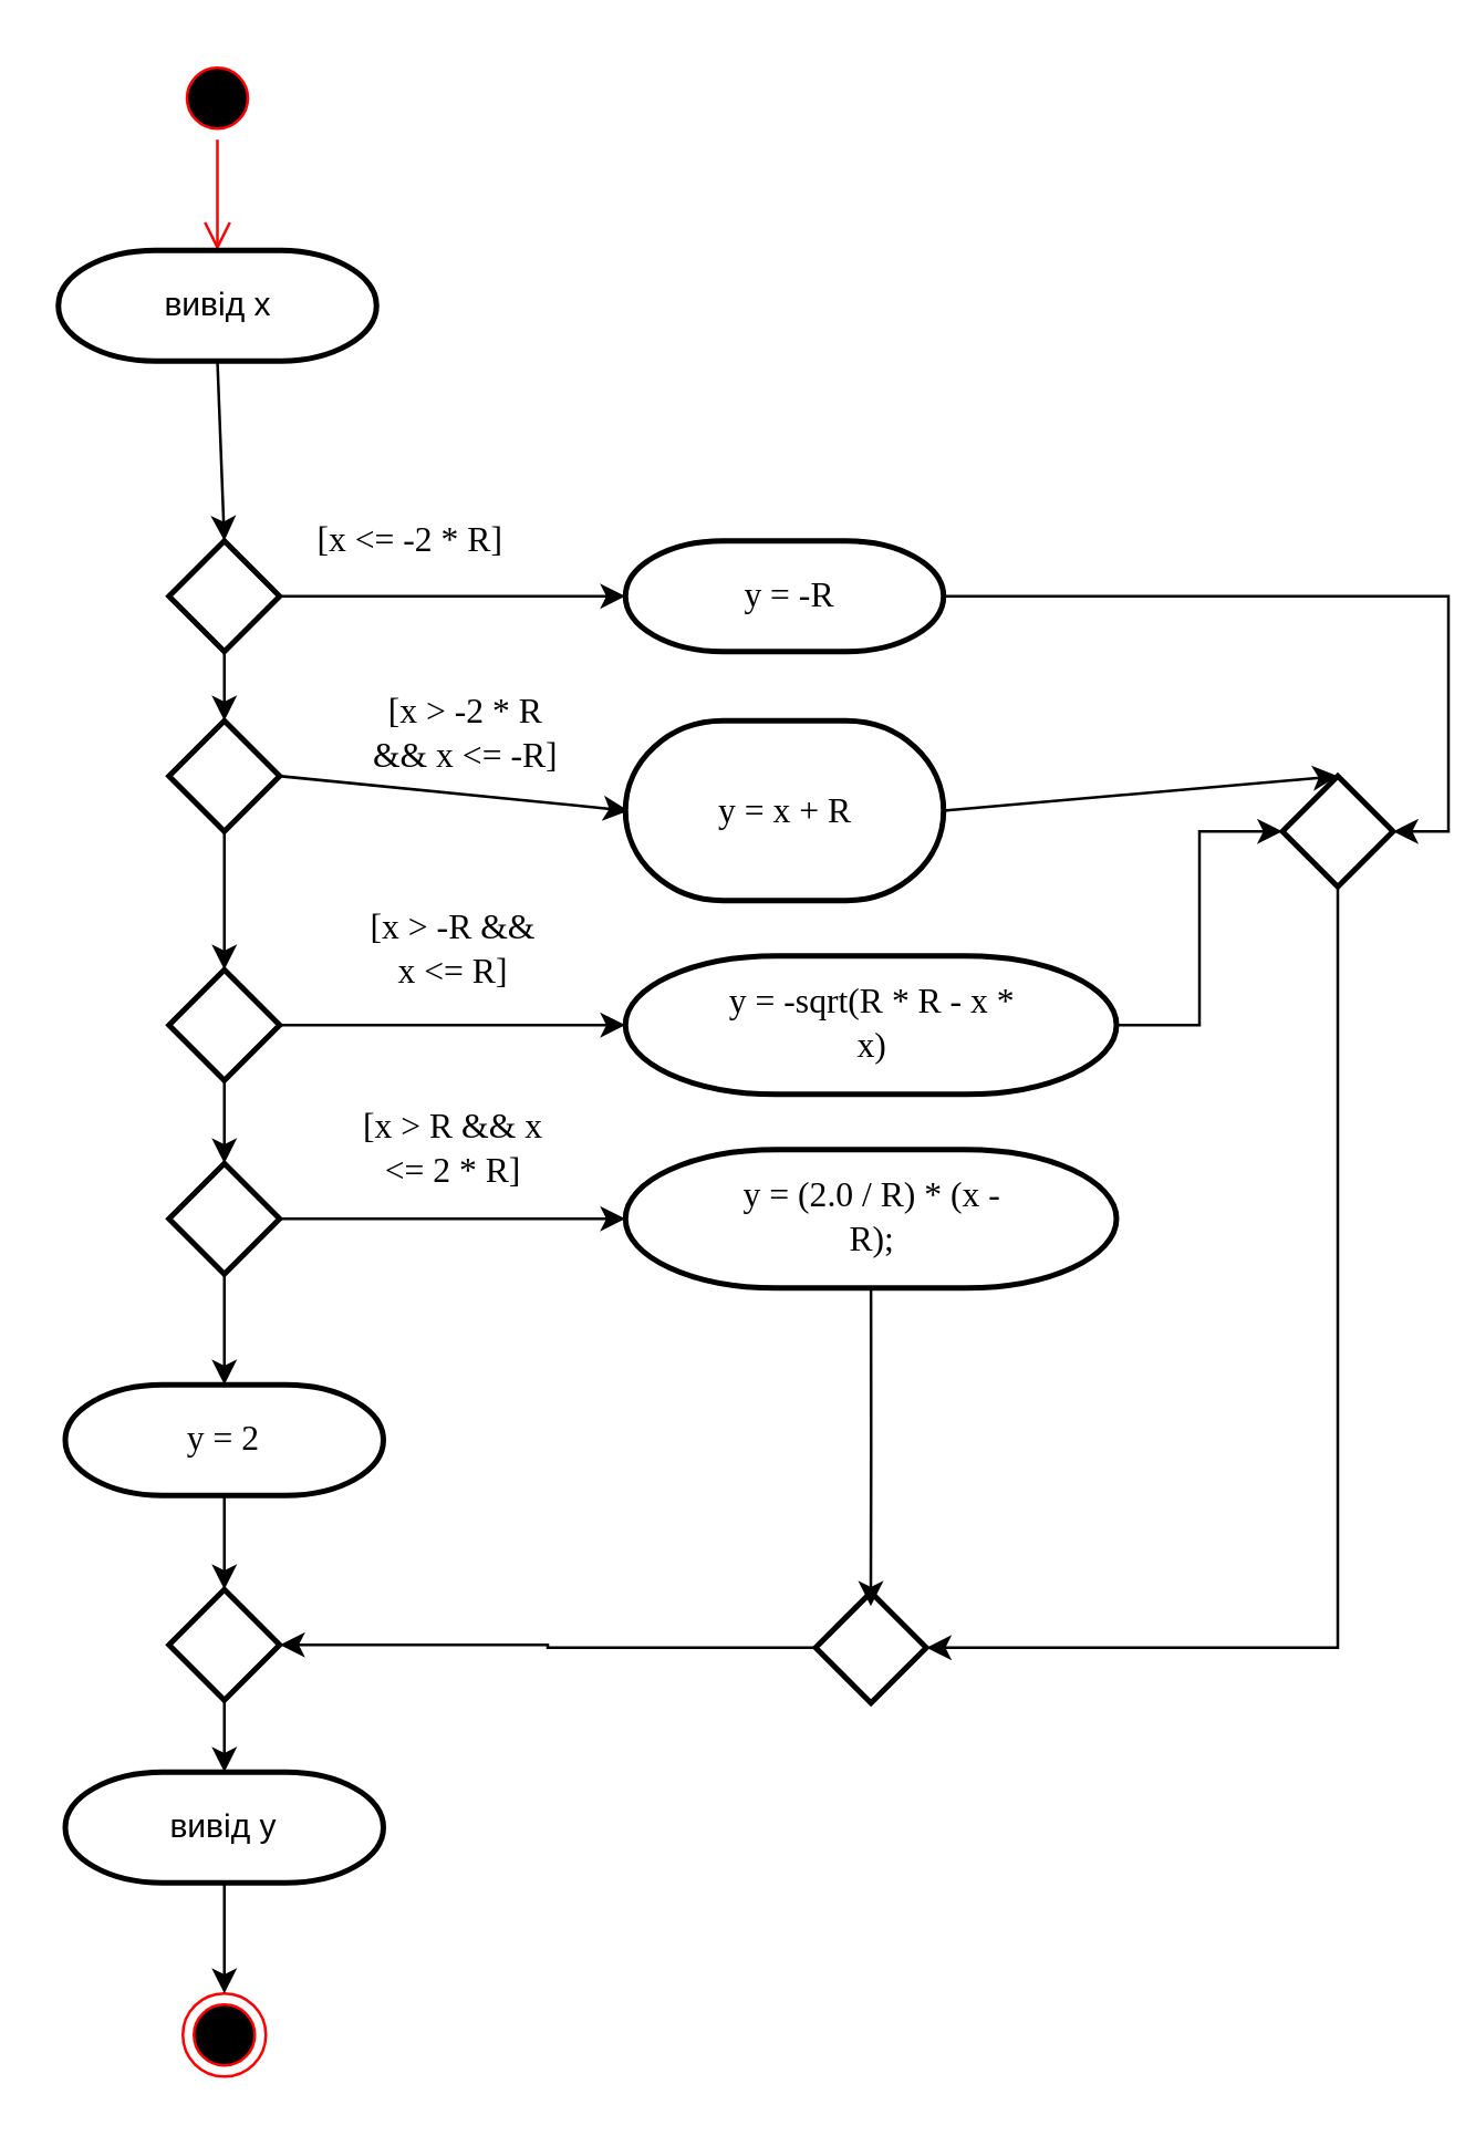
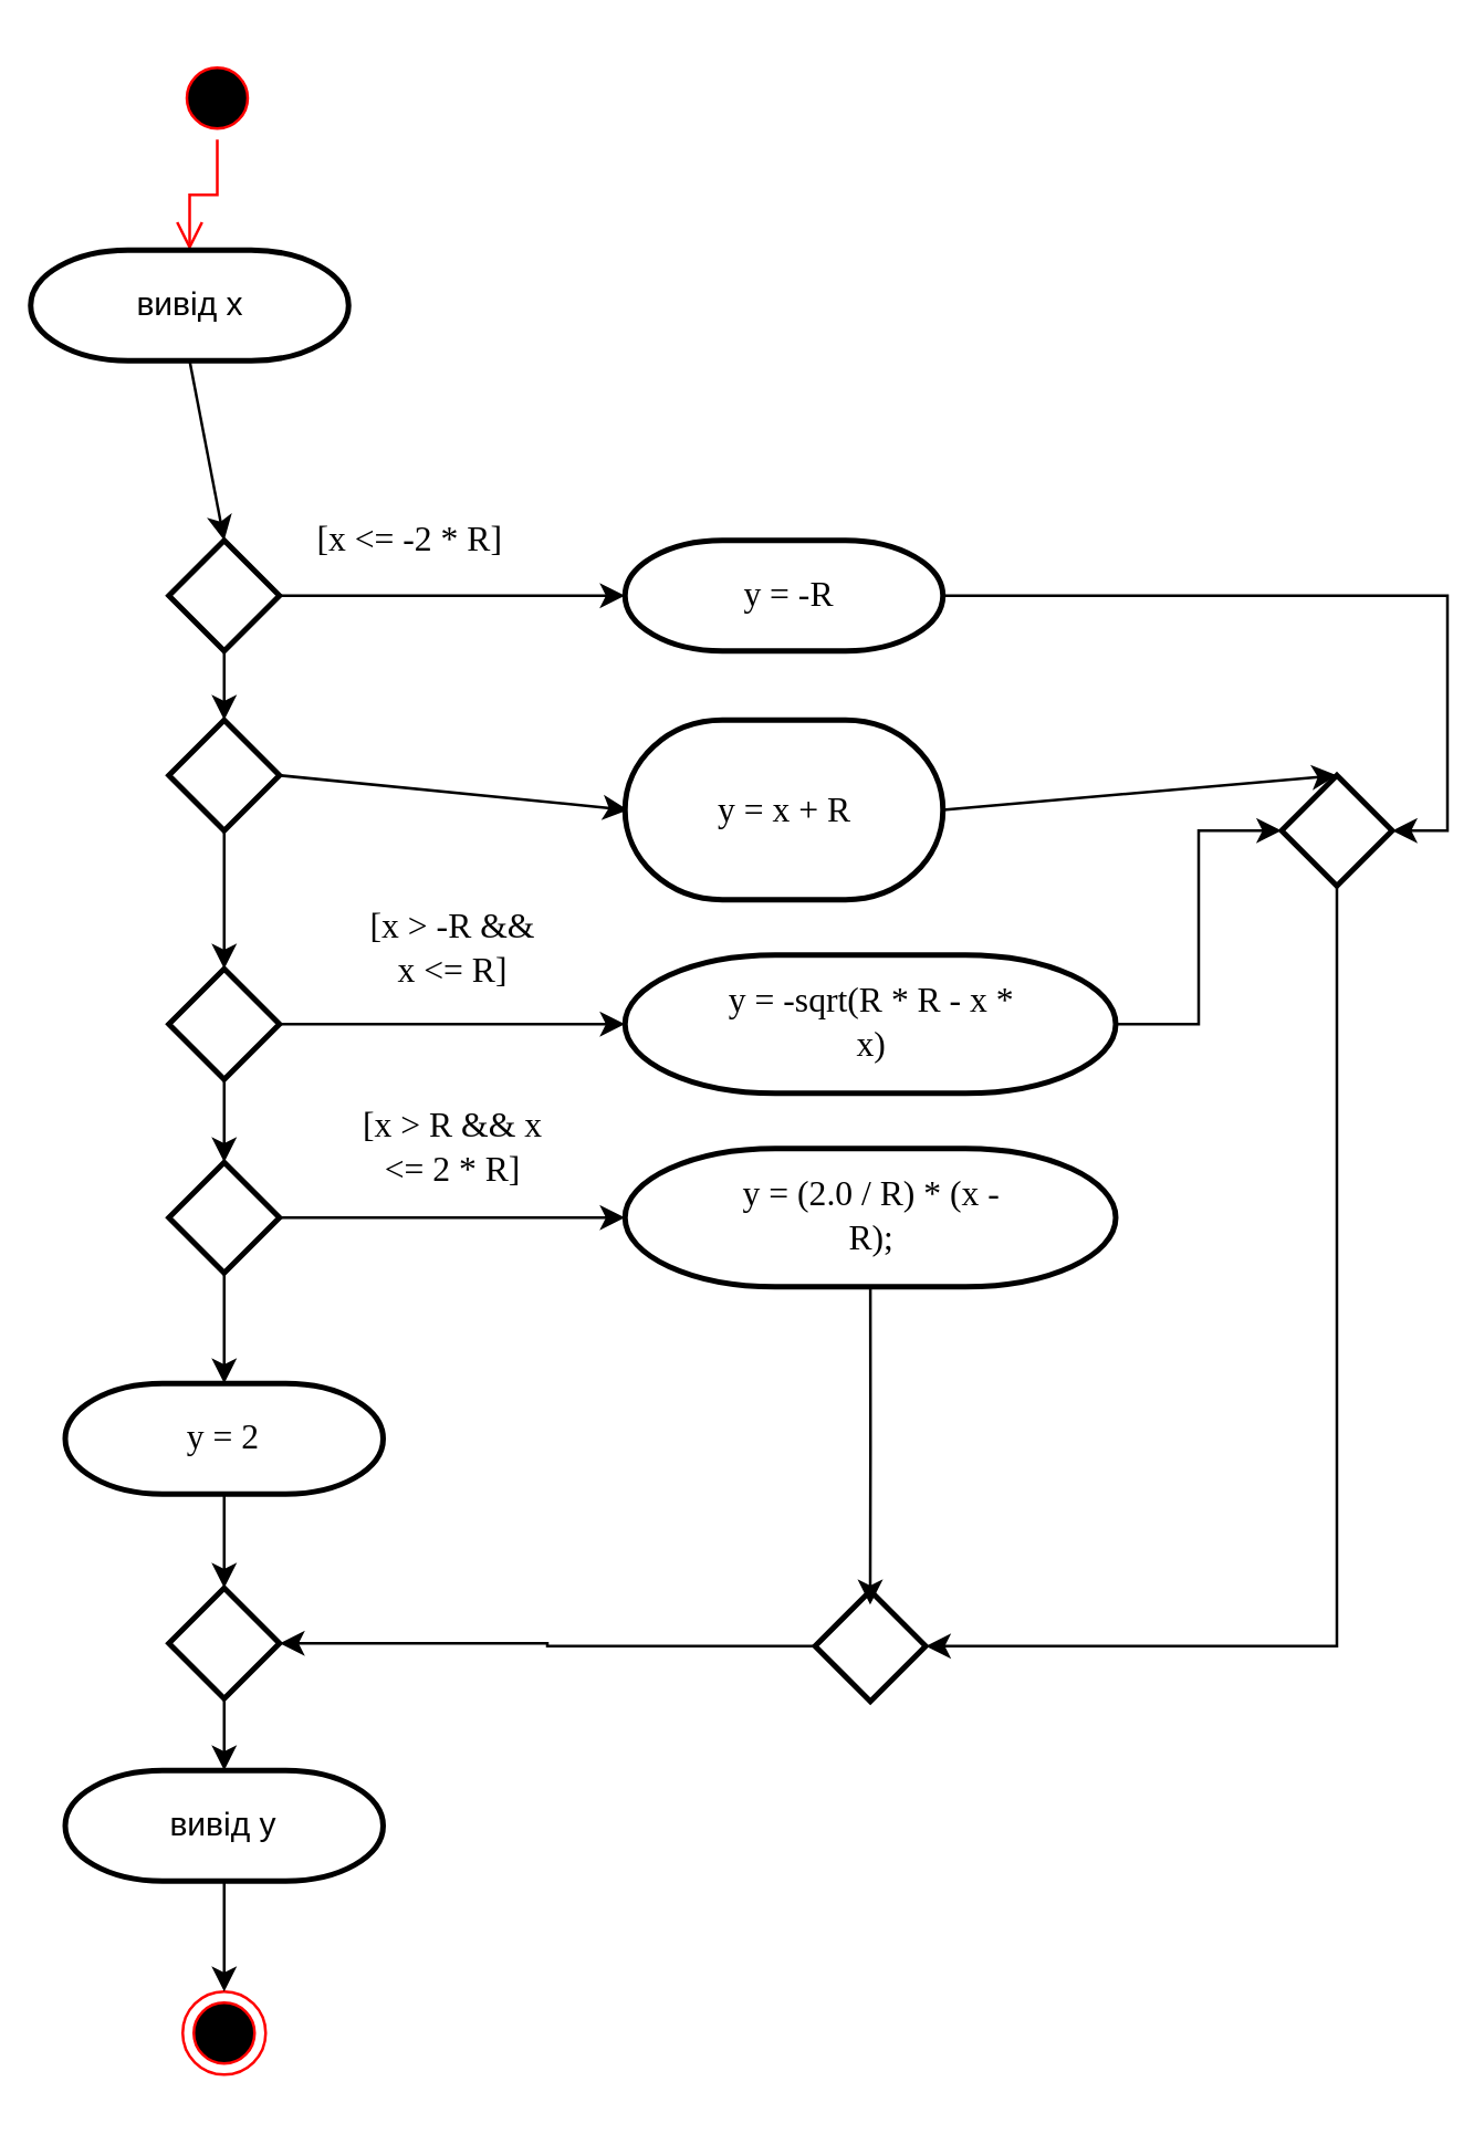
- <mxCell id="4" value="вивід x" style="strokeWidth=2;html=1;shape=mxgraph.flowchart.terminator;whiteSpace=wrap;" vertex="1" parent="1"><mxGeometry x="20.5" y="90" width="115" height="40" as="geometry" /></mxCell>
+ <mxCell id="4" value="вивід x" style="strokeWidth=2;html=1;shape=mxgraph.flowchart.terminator;whiteSpace=wrap;" vertex="1" parent="1"><mxGeometry x="10.5" y="90" width="115" height="40" as="geometry" /></mxCell>
- <mxCell id="17" value="&lt;span style=&quot;font-size: 9.5pt; font-family: &amp;quot;Cascadia Mono&amp;quot;; background: white;&quot;&gt;[x &amp;gt; -2 * R&lt;br&gt;&amp;amp;&amp;amp; x &amp;lt;= -R]&lt;/span&gt;" style="text;html=1;align=center;verticalAlign=middle;whiteSpace=wrap;rounded=0;" vertex="1" parent="1"><mxGeometry x="123" y="250" width="90" height="30" as="geometry" /></mxCell>
